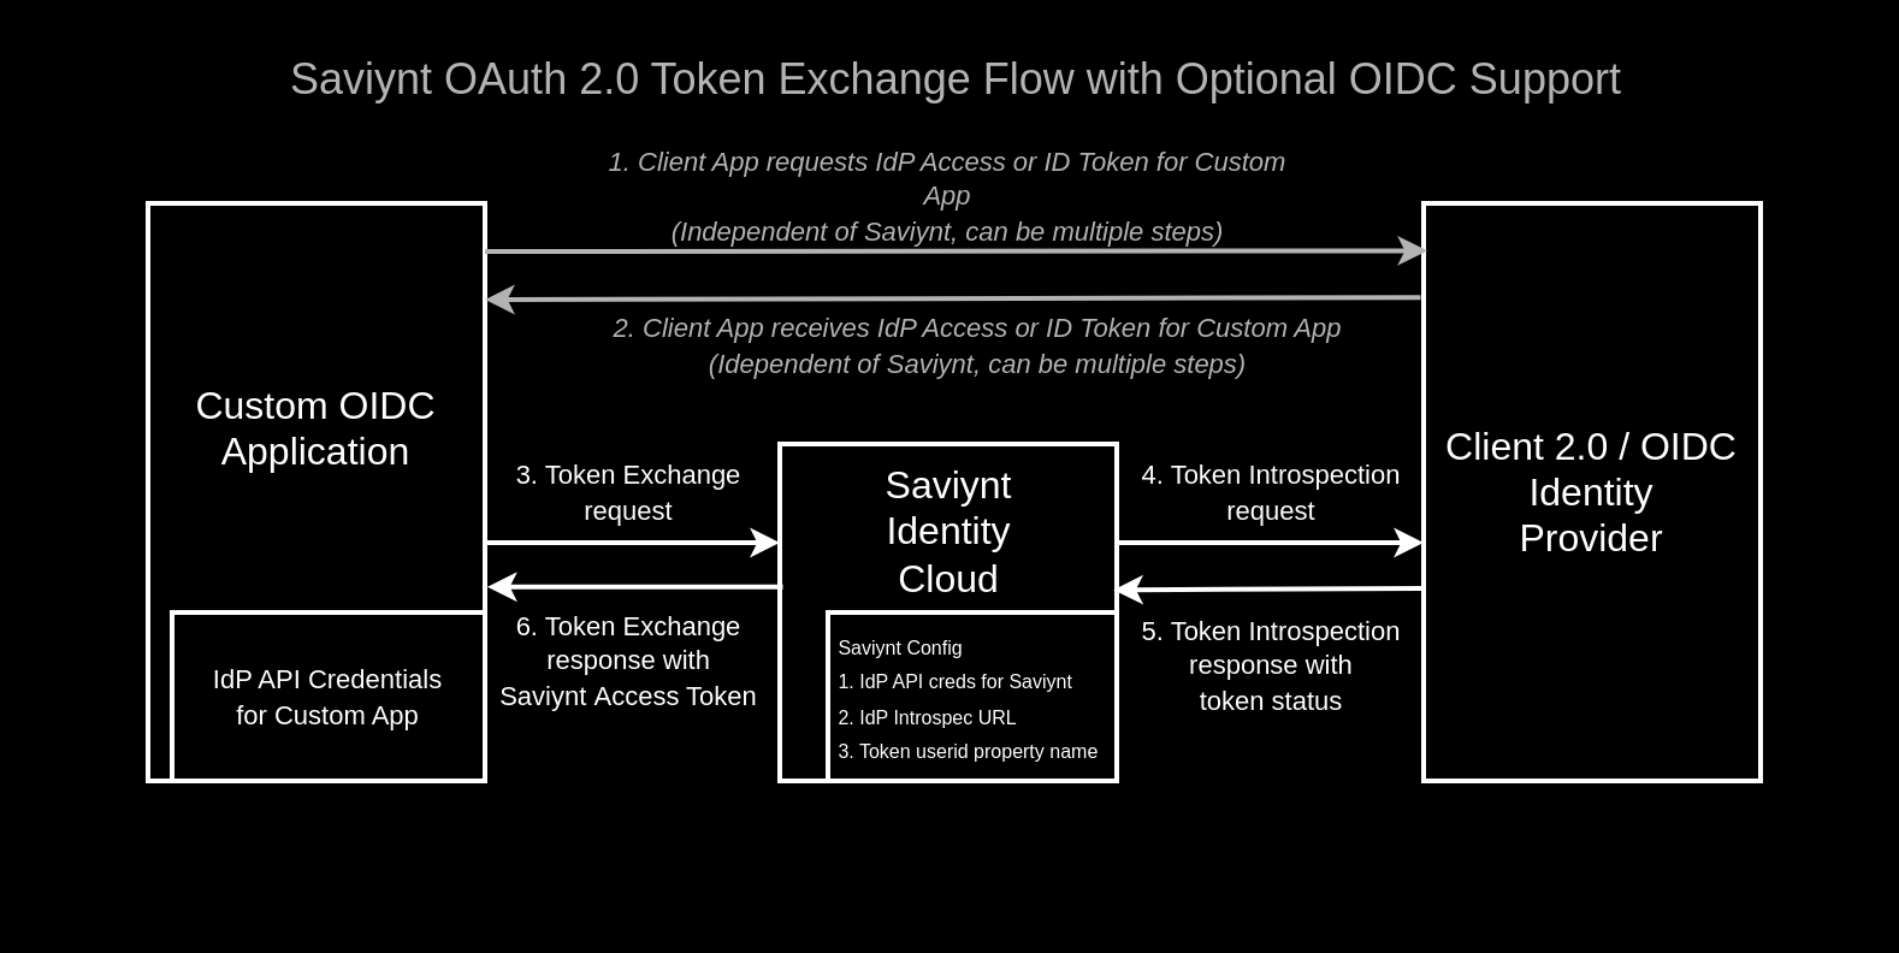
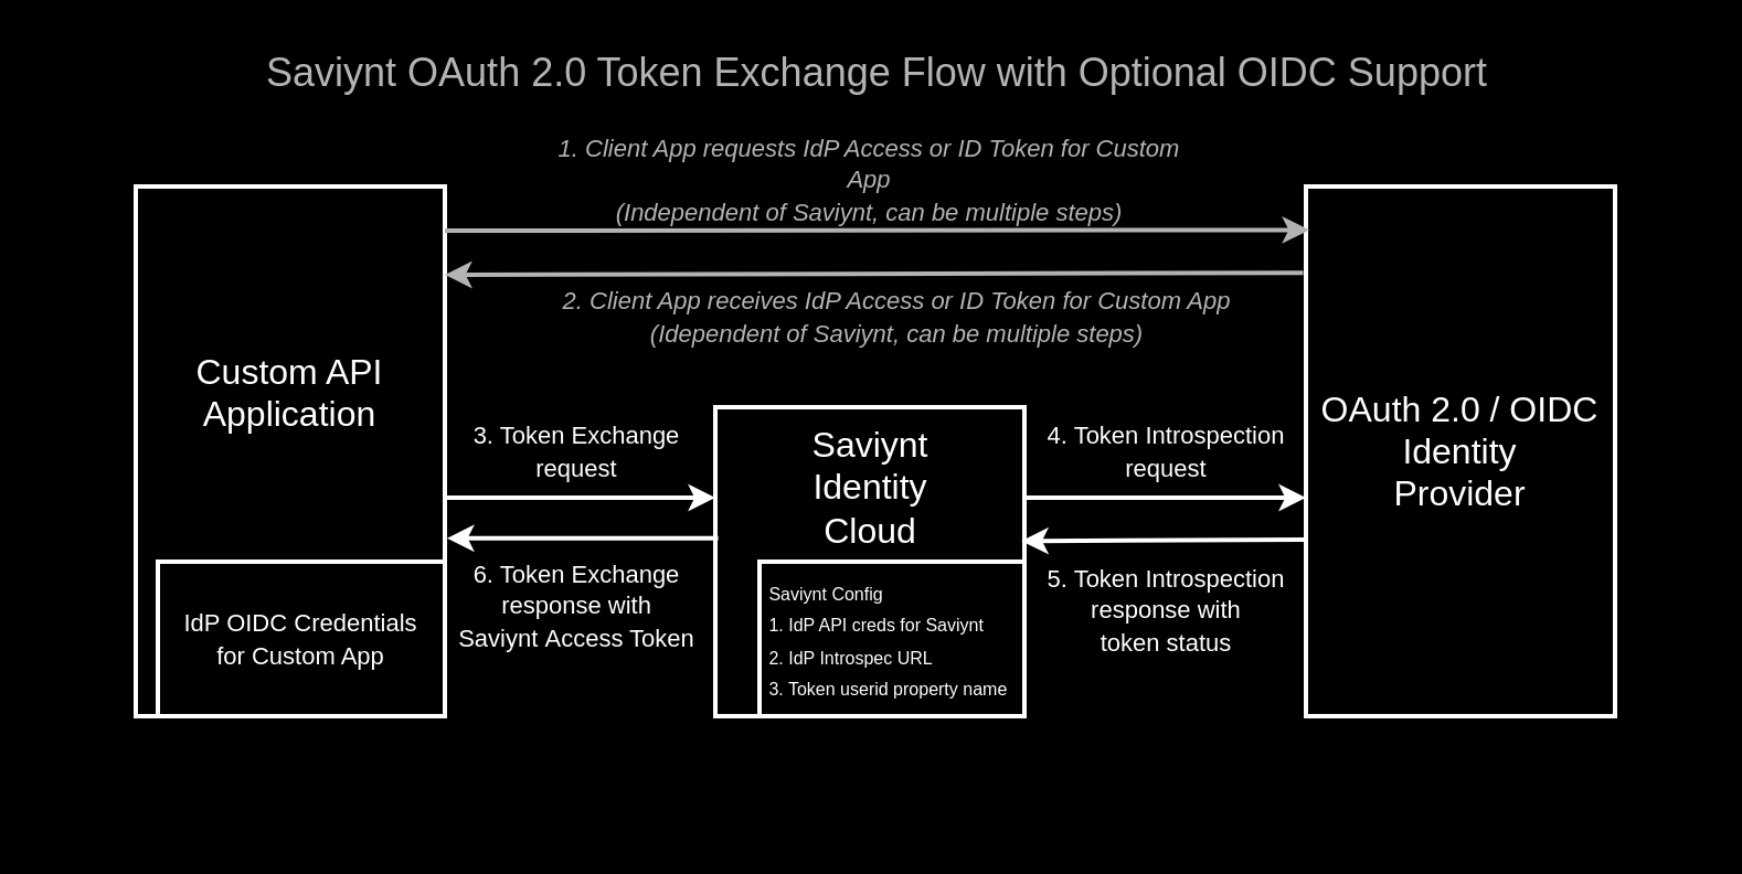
- <mxCell id="5" value="&lt;font color=&quot;#ffffff&quot;&gt;&lt;span style=&quot;font-size: 16px;&quot;&gt;Custom OIDC&lt;/span&gt;&lt;/font&gt;&lt;div&gt;&lt;font color=&quot;#ffffff&quot;&gt;&lt;span style=&quot;font-size: 16px;&quot;&gt;Application&lt;/span&gt;&lt;/font&gt;&lt;/div&gt;&lt;div&gt;&lt;font color=&quot;#ffffff&quot;&gt;&lt;span style=&quot;font-size: 16px;&quot;&gt;&lt;br&gt;&lt;/span&gt;&lt;/font&gt;&lt;/div&gt;&lt;div&gt;&lt;font color=&quot;#ffffff&quot;&gt;&lt;span style=&quot;font-size: 16px;&quot;&gt;&lt;br&gt;&lt;/span&gt;&lt;/font&gt;&lt;/div&gt;&lt;div&gt;&lt;br&gt;&lt;/div&gt;" style="rounded=0;whiteSpace=wrap;html=1;strokeWidth=2;fillColor=#000000;strokeColor=#FFFFFF;" vertex="1" parent="1"><mxGeometry x="61" y="84" width="140" height="240" as="geometry" /></mxCell>
+ <mxCell id="5" value="&lt;font color=&quot;#ffffff&quot;&gt;&lt;span style=&quot;font-size: 16px;&quot;&gt;Custom API&lt;/span&gt;&lt;/font&gt;&lt;div&gt;&lt;font color=&quot;#ffffff&quot;&gt;&lt;span style=&quot;font-size: 16px;&quot;&gt;Application&lt;/span&gt;&lt;/font&gt;&lt;/div&gt;&lt;div&gt;&lt;font color=&quot;#ffffff&quot;&gt;&lt;span style=&quot;font-size: 16px;&quot;&gt;&lt;br&gt;&lt;/span&gt;&lt;/font&gt;&lt;/div&gt;&lt;div&gt;&lt;font color=&quot;#ffffff&quot;&gt;&lt;span style=&quot;font-size: 16px;&quot;&gt;&lt;br&gt;&lt;/span&gt;&lt;/font&gt;&lt;/div&gt;&lt;div&gt;&lt;br&gt;&lt;/div&gt;" style="rounded=0;whiteSpace=wrap;html=1;strokeWidth=2;fillColor=#000000;strokeColor=#FFFFFF;" vertex="1" parent="1"><mxGeometry x="61" y="84" width="140" height="240" as="geometry" /></mxCell>
- <mxCell id="4" value="&lt;font color=&quot;#ffffff&quot;&gt;&lt;span style=&quot;font-size: 16px;&quot;&gt;Client 2.0 / OIDC&lt;/span&gt;&lt;/font&gt;&lt;div&gt;&lt;font color=&quot;#ffffff&quot;&gt;&lt;span style=&quot;font-size: 16px;&quot;&gt;Identity&lt;/span&gt;&lt;/font&gt;&lt;/div&gt;&lt;div&gt;&lt;font color=&quot;#ffffff&quot;&gt;&lt;span style=&quot;font-size: 16px;&quot;&gt;Provider&lt;/span&gt;&lt;/font&gt;&lt;/div&gt;" style="rounded=0;whiteSpace=wrap;html=1;strokeWidth=2;fillColor=#000000;strokeColor=#FFFFFF;" vertex="1" parent="1"><mxGeometry x="591" y="84" width="140" height="240" as="geometry" /></mxCell>
+ <mxCell id="4" value="&lt;font color=&quot;#ffffff&quot;&gt;&lt;span style=&quot;font-size: 16px;&quot;&gt;OAuth 2.0 / OIDC&lt;/span&gt;&lt;/font&gt;&lt;div&gt;&lt;font color=&quot;#ffffff&quot;&gt;&lt;span style=&quot;font-size: 16px;&quot;&gt;Identity&lt;/span&gt;&lt;/font&gt;&lt;/div&gt;&lt;div&gt;&lt;font color=&quot;#ffffff&quot;&gt;&lt;span style=&quot;font-size: 16px;&quot;&gt;Provider&lt;/span&gt;&lt;/font&gt;&lt;/div&gt;" style="rounded=0;whiteSpace=wrap;html=1;strokeWidth=2;fillColor=#000000;strokeColor=#FFFFFF;" vertex="1" parent="1"><mxGeometry x="591" y="84" width="140" height="240" as="geometry" /></mxCell>
- <mxCell id="6" value="&lt;div&gt;&lt;span style=&quot;color: rgb(255, 255, 255); background-color: initial;&quot;&gt;&lt;font style=&quot;font-size: 11px;&quot;&gt;IdP API Credentials&lt;/font&gt;&lt;/span&gt;&lt;/div&gt;&lt;div&gt;&lt;font style=&quot;font-size: 11px;&quot; color=&quot;#ffffff&quot;&gt;for Custom App&lt;/font&gt;&lt;/div&gt;" style="rounded=0;whiteSpace=wrap;html=1;strokeWidth=2;fillColor=#000000;strokeColor=#FFFFFF;" vertex="1" parent="1"><mxGeometry x="71" y="254" width="130" height="70" as="geometry" /></mxCell>
+ <mxCell id="6" value="&lt;div&gt;&lt;span style=&quot;color: rgb(255, 255, 255); background-color: initial;&quot;&gt;&lt;font style=&quot;font-size: 11px;&quot;&gt;IdP OIDC Credentials&lt;/font&gt;&lt;/span&gt;&lt;/div&gt;&lt;div&gt;&lt;font style=&quot;font-size: 11px;&quot; color=&quot;#ffffff&quot;&gt;for Custom App&lt;/font&gt;&lt;/div&gt;" style="rounded=0;whiteSpace=wrap;html=1;strokeWidth=2;fillColor=#000000;strokeColor=#FFFFFF;" vertex="1" parent="1"><mxGeometry x="71" y="254" width="130" height="70" as="geometry" /></mxCell>
